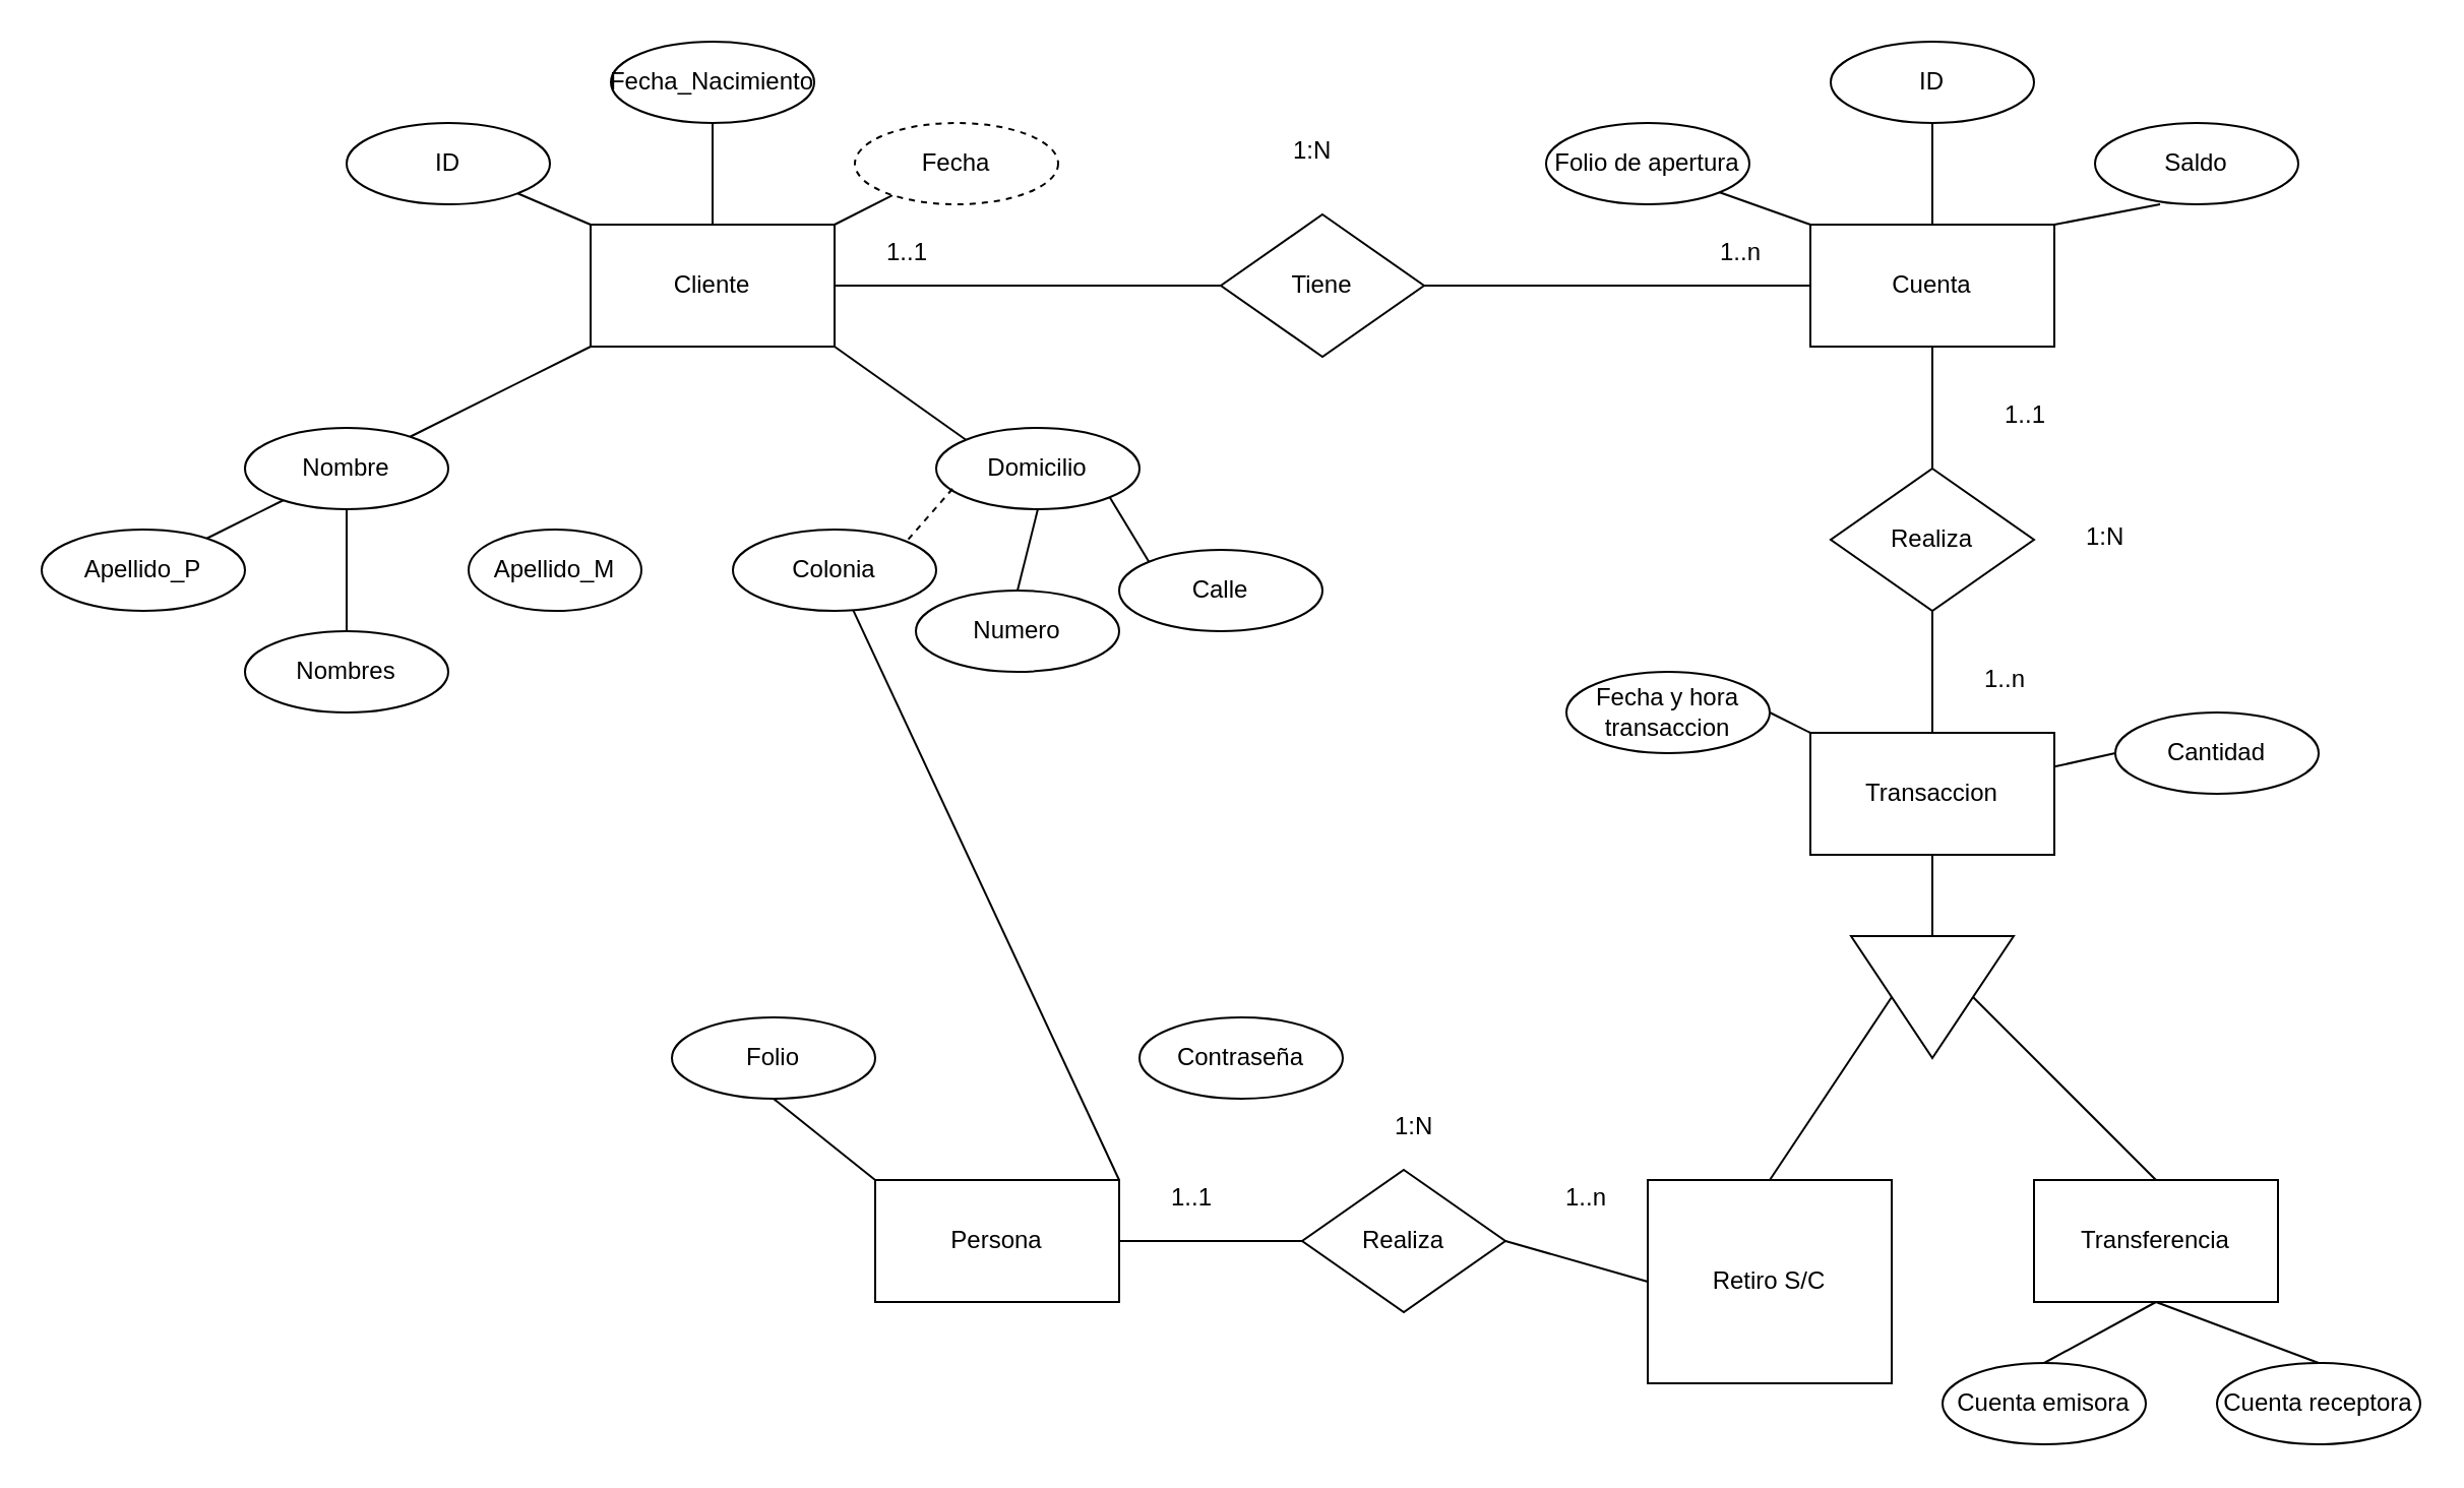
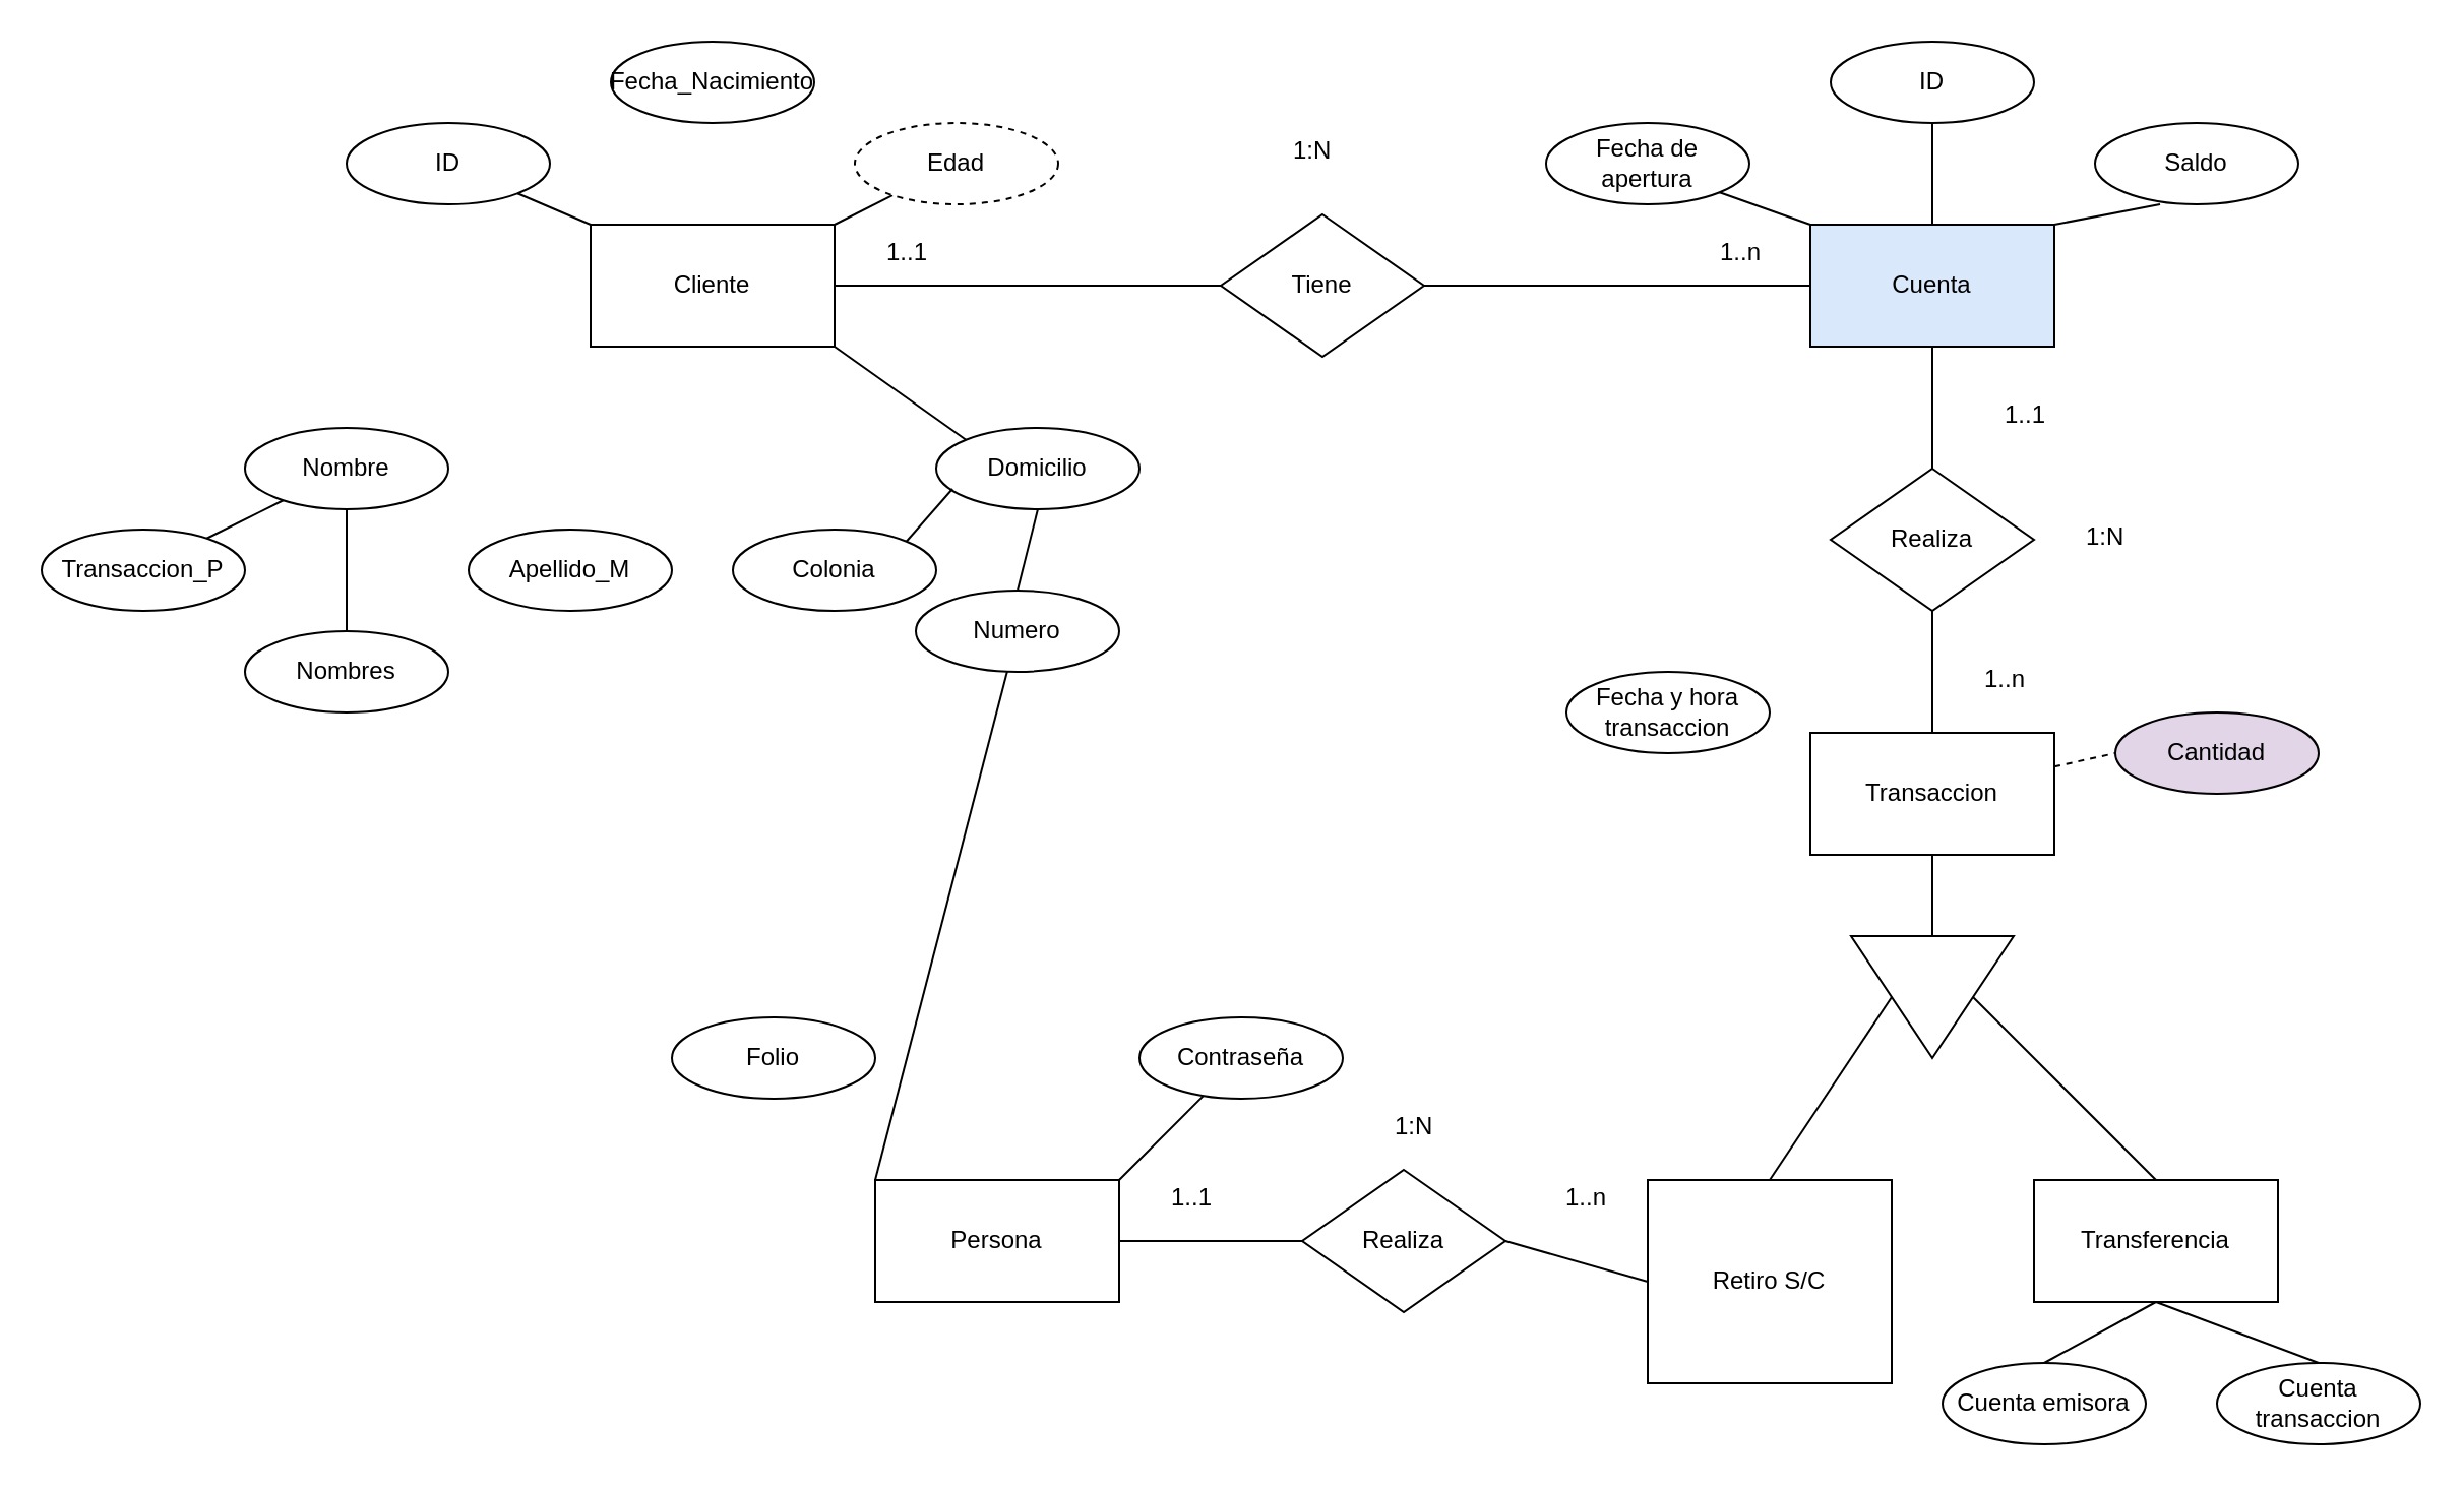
- <mxCell id="68" value="Fecha" style="ellipse;whiteSpace=wrap;html=1;align=center;dashed=1;" vertex="1" parent="1"><mxGeometry x="420" y="60" width="100" height="40" as="geometry" /></mxCell>
+ <mxCell id="68" value="Edad" style="ellipse;whiteSpace=wrap;html=1;align=center;dashed=1;" vertex="1" parent="1"><mxGeometry x="420" y="60" width="100" height="40" as="geometry" /></mxCell>
- <mxCell id="26" value="Folio de apertura" style="ellipse;whiteSpace=wrap;html=1;align=center;newEdgeStyle={&quot;edgeStyle&quot;:&quot;entityRelationEdgeStyle&quot;,&quot;startArrow&quot;:&quot;none&quot;,&quot;endArrow&quot;:&quot;none&quot;,&quot;segment&quot;:10,&quot;curved&quot;:1,&quot;sourcePerimeterSpacing&quot;:0,&quot;targetPerimeterSpacing&quot;:0};treeFolding=1;treeMoving=1;" vertex="1" parent="1"><mxGeometry x="760" y="60" width="100" height="40" as="geometry" /></mxCell>
+ <mxCell id="26" value="Fecha de apertura" style="ellipse;whiteSpace=wrap;html=1;align=center;newEdgeStyle={&quot;edgeStyle&quot;:&quot;entityRelationEdgeStyle&quot;,&quot;startArrow&quot;:&quot;none&quot;,&quot;endArrow&quot;:&quot;none&quot;,&quot;segment&quot;:10,&quot;curved&quot;:1,&quot;sourcePerimeterSpacing&quot;:0,&quot;targetPerimeterSpacing&quot;:0};treeFolding=1;treeMoving=1;" vertex="1" parent="1"><mxGeometry x="760" y="60" width="100" height="40" as="geometry" /></mxCell>
- <mxCell id="21" value="" style="endArrow=none;html=1;rounded=0;entryX=0.5;entryY=0;entryDx=0;entryDy=0;exitX=0.5;exitY=1;exitDx=0;exitDy=0;" edge="1" parent="1" source="4" target="2"><mxGeometry width="50" height="50" relative="1" as="geometry"><mxPoint x="560" y="170" as="sourcePoint" /><mxPoint x="610" y="120" as="targetPoint" /></mxGeometry></mxCell>
- <mxCell id="23" value="Cuenta" style="rounded=0;whiteSpace=wrap;html=1;" vertex="1" parent="1"><mxGeometry x="890" y="110" width="120" height="60" as="geometry" /></mxCell>
+ <mxCell id="23" value="Cuenta" style="rounded=0;whiteSpace=wrap;html=1;fillColor=#dae8fc;" vertex="1" parent="1"><mxGeometry x="890" y="110" width="120" height="60" as="geometry" /></mxCell>
- <mxCell id="17" value="" style="endArrow=none;html=1;rounded=0;exitX=0;exitY=1;exitDx=0;exitDy=0;" edge="1" parent="1" source="2" target="5"><mxGeometry width="50" height="50" relative="1" as="geometry"><mxPoint x="560" y="170" as="sourcePoint" /><mxPoint x="610" y="120" as="targetPoint" /></mxGeometry></mxCell>
- <mxCell id="16" value="" style="endArrow=none;html=1;rounded=0;entryX=1;entryY=0;entryDx=0;entryDy=0;exitX=0.08;exitY=0.75;exitDx=0;exitDy=0;exitPerimeter=0;dashed=1;" edge="1" parent="1" source="9" target="11"><mxGeometry width="50" height="50" relative="1" as="geometry"><mxPoint x="560" y="170" as="sourcePoint" /><mxPoint x="610" y="120" as="targetPoint" /></mxGeometry></mxCell>
+ <mxCell id="16" value="" style="endArrow=none;html=1;rounded=0;entryX=1;entryY=0;entryDx=0;entryDy=0;exitX=0.08;exitY=0.75;exitDx=0;exitDy=0;exitPerimeter=0;" edge="1" parent="1" source="9" target="11"><mxGeometry width="50" height="50" relative="1" as="geometry"><mxPoint x="560" y="170" as="sourcePoint" /><mxPoint x="610" y="120" as="targetPoint" /></mxGeometry></mxCell>
- <mxCell id="14" value="" style="endArrow=none;html=1;rounded=0;entryX=0;entryY=0;entryDx=0;entryDy=0;exitX=1;exitY=1;exitDx=0;exitDy=0;" edge="1" parent="1" source="9" target="10"><mxGeometry width="50" height="50" relative="1" as="geometry"><mxPoint x="560" y="170" as="sourcePoint" /><mxPoint x="610" y="120" as="targetPoint" /></mxGeometry></mxCell>
- <mxCell id="7" value="Apellido_P" style="ellipse;whiteSpace=wrap;html=1;align=center;newEdgeStyle={&quot;edgeStyle&quot;:&quot;entityRelationEdgeStyle&quot;,&quot;startArrow&quot;:&quot;none&quot;,&quot;endArrow&quot;:&quot;none&quot;,&quot;segment&quot;:10,&quot;curved&quot;:1,&quot;sourcePerimeterSpacing&quot;:0,&quot;targetPerimeterSpacing&quot;:0};treeFolding=1;treeMoving=1;" vertex="1" parent="1"><mxGeometry x="20" y="260" width="100" height="40" as="geometry" /></mxCell>
+ <mxCell id="7" value="Transaccion_P" style="ellipse;whiteSpace=wrap;html=1;align=center;newEdgeStyle={&quot;edgeStyle&quot;:&quot;entityRelationEdgeStyle&quot;,&quot;startArrow&quot;:&quot;none&quot;,&quot;endArrow&quot;:&quot;none&quot;,&quot;segment&quot;:10,&quot;curved&quot;:1,&quot;sourcePerimeterSpacing&quot;:0,&quot;targetPerimeterSpacing&quot;:0};treeFolding=1;treeMoving=1;" vertex="1" parent="1"><mxGeometry x="20" y="260" width="100" height="40" as="geometry" /></mxCell>
- <mxCell id="8" value="Apellido_M" style="ellipse;whiteSpace=wrap;html=1;align=center;newEdgeStyle={&quot;edgeStyle&quot;:&quot;entityRelationEdgeStyle&quot;,&quot;startArrow&quot;:&quot;none&quot;,&quot;endArrow&quot;:&quot;none&quot;,&quot;segment&quot;:10,&quot;curved&quot;:1,&quot;sourcePerimeterSpacing&quot;:0,&quot;targetPerimeterSpacing&quot;:0};treeFolding=1;treeMoving=1;" vertex="1" parent="1"><mxGeometry x="230" y="260" width="85" height="40" as="geometry" /></mxCell>
+ <mxCell id="8" value="Apellido_M" style="ellipse;whiteSpace=wrap;html=1;align=center;newEdgeStyle={&quot;edgeStyle&quot;:&quot;entityRelationEdgeStyle&quot;,&quot;startArrow&quot;:&quot;none&quot;,&quot;endArrow&quot;:&quot;none&quot;,&quot;segment&quot;:10,&quot;curved&quot;:1,&quot;sourcePerimeterSpacing&quot;:0,&quot;targetPerimeterSpacing&quot;:0};treeFolding=1;treeMoving=1;" vertex="1" parent="1"><mxGeometry x="230" y="260" width="100" height="40" as="geometry" /></mxCell>
- <mxCell id="10" value="Calle" style="ellipse;whiteSpace=wrap;html=1;align=center;newEdgeStyle={&quot;edgeStyle&quot;:&quot;entityRelationEdgeStyle&quot;,&quot;startArrow&quot;:&quot;none&quot;,&quot;endArrow&quot;:&quot;none&quot;,&quot;segment&quot;:10,&quot;curved&quot;:1,&quot;sourcePerimeterSpacing&quot;:0,&quot;targetPerimeterSpacing&quot;:0};treeFolding=1;treeMoving=1;" vertex="1" parent="1"><mxGeometry x="550" y="270" width="100" height="40" as="geometry" /></mxCell>
- <mxCell id="48" value="" style="endArrow=none;html=1;rounded=0;entryX=1;entryY=0.5;entryDx=0;entryDy=0;exitX=0;exitY=0;exitDx=0;exitDy=0;" edge="1" parent="1" source="30" target="31"><mxGeometry width="50" height="50" relative="1" as="geometry"><mxPoint x="670" y="470" as="sourcePoint" /><mxPoint x="720" y="420" as="targetPoint" /></mxGeometry></mxCell>
- <mxCell id="32" value="Cantidad" style="ellipse;whiteSpace=wrap;html=1;align=center;newEdgeStyle={&quot;edgeStyle&quot;:&quot;entityRelationEdgeStyle&quot;,&quot;startArrow&quot;:&quot;none&quot;,&quot;endArrow&quot;:&quot;none&quot;,&quot;segment&quot;:10,&quot;curved&quot;:1,&quot;sourcePerimeterSpacing&quot;:0,&quot;targetPerimeterSpacing&quot;:0};treeFolding=1;treeMoving=1;" vertex="1" parent="1"><mxGeometry x="1040" y="350" width="100" height="40" as="geometry" /></mxCell>
+ <mxCell id="32" value="Cantidad" style="ellipse;whiteSpace=wrap;html=1;align=center;newEdgeStyle={&quot;edgeStyle&quot;:&quot;entityRelationEdgeStyle&quot;,&quot;startArrow&quot;:&quot;none&quot;,&quot;endArrow&quot;:&quot;none&quot;,&quot;segment&quot;:10,&quot;curved&quot;:1,&quot;sourcePerimeterSpacing&quot;:0,&quot;targetPerimeterSpacing&quot;:0};treeFolding=1;treeMoving=1;fillColor=#e1d5e7;" vertex="1" parent="1"><mxGeometry x="1040" y="350" width="100" height="40" as="geometry" /></mxCell>
- <mxCell id="49" value="" style="endArrow=none;html=1;rounded=0;entryX=0;entryY=0.5;entryDx=0;entryDy=0;" edge="1" parent="1" source="30" target="32"><mxGeometry width="50" height="50" relative="1" as="geometry"><mxPoint x="670" y="470" as="sourcePoint" /><mxPoint x="720" y="420" as="targetPoint" /></mxGeometry></mxCell>
+ <mxCell id="49" value="" style="endArrow=none;html=1;rounded=0;entryX=0;entryY=0.5;entryDx=0;entryDy=0;dashed=1;" edge="1" parent="1" source="30" target="32"><mxGeometry width="50" height="50" relative="1" as="geometry"><mxPoint x="670" y="470" as="sourcePoint" /><mxPoint x="720" y="420" as="targetPoint" /></mxGeometry></mxCell>
- <mxCell id="54" value="" style="endArrow=none;html=1;rounded=0;exitX=1;exitY=0;exitDx=0;exitDy=0;" edge="1" parent="1" source="40" target="11"><mxGeometry width="50" height="50" relative="1" as="geometry"><mxPoint x="670" y="470" as="sourcePoint" /><mxPoint x="720" y="420" as="targetPoint" /></mxGeometry></mxCell>
+ <mxCell id="54" value="" style="endArrow=none;html=1;rounded=0;exitX=1;exitY=0;exitDx=0;exitDy=0;" edge="1" parent="1" source="40" target="39"><mxGeometry width="50" height="50" relative="1" as="geometry"><mxPoint x="670" y="470" as="sourcePoint" /><mxPoint x="720" y="420" as="targetPoint" /></mxGeometry></mxCell>
- <mxCell id="55" value="" style="endArrow=none;html=1;rounded=0;entryX=0.5;entryY=1;entryDx=0;entryDy=0;exitX=0;exitY=0;exitDx=0;exitDy=0;" edge="1" parent="1" source="40" target="38"><mxGeometry width="50" height="50" relative="1" as="geometry"><mxPoint x="670" y="470" as="sourcePoint" /><mxPoint x="720" y="420" as="targetPoint" /></mxGeometry></mxCell>
+ <mxCell id="55" value="" style="endArrow=none;html=1;rounded=0;exitX=0;exitY=0;exitDx=0;exitDy=0;" edge="1" parent="1" source="40" target="12"><mxGeometry width="50" height="50" relative="1" as="geometry"><mxPoint x="670" y="470" as="sourcePoint" /><mxPoint x="720" y="420" as="targetPoint" /></mxGeometry></mxCell>
- <mxCell id="36" value="Cuenta receptora" style="ellipse;whiteSpace=wrap;html=1;align=center;newEdgeStyle={&quot;edgeStyle&quot;:&quot;entityRelationEdgeStyle&quot;,&quot;startArrow&quot;:&quot;none&quot;,&quot;endArrow&quot;:&quot;none&quot;,&quot;segment&quot;:10,&quot;curved&quot;:1,&quot;sourcePerimeterSpacing&quot;:0,&quot;targetPerimeterSpacing&quot;:0};treeFolding=1;treeMoving=1;" vertex="1" parent="1"><mxGeometry x="1090" y="670" width="100" height="40" as="geometry" /></mxCell>
+ <mxCell id="36" value="Cuenta transaccion" style="ellipse;whiteSpace=wrap;html=1;align=center;newEdgeStyle={&quot;edgeStyle&quot;:&quot;entityRelationEdgeStyle&quot;,&quot;startArrow&quot;:&quot;none&quot;,&quot;endArrow&quot;:&quot;none&quot;,&quot;segment&quot;:10,&quot;curved&quot;:1,&quot;sourcePerimeterSpacing&quot;:0,&quot;targetPerimeterSpacing&quot;:0};treeFolding=1;treeMoving=1;" vertex="1" parent="1"><mxGeometry x="1090" y="670" width="100" height="40" as="geometry" /></mxCell>
